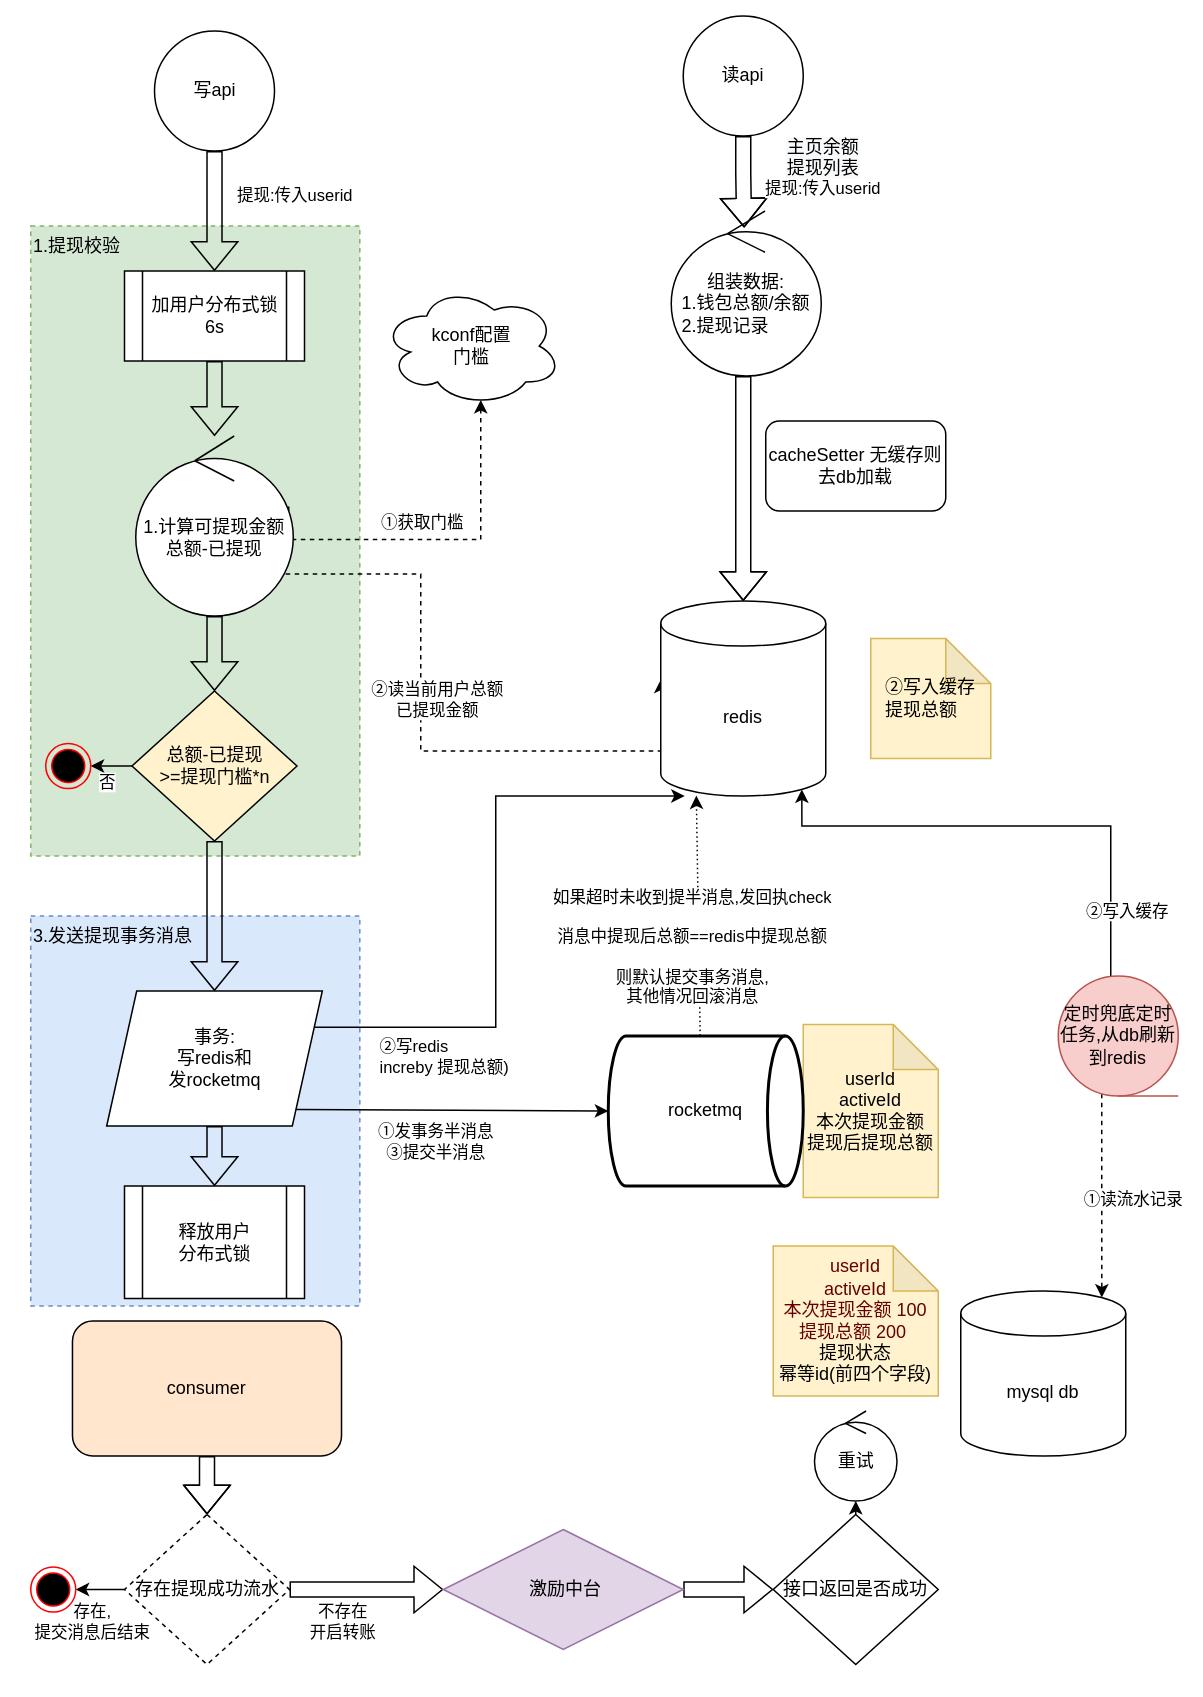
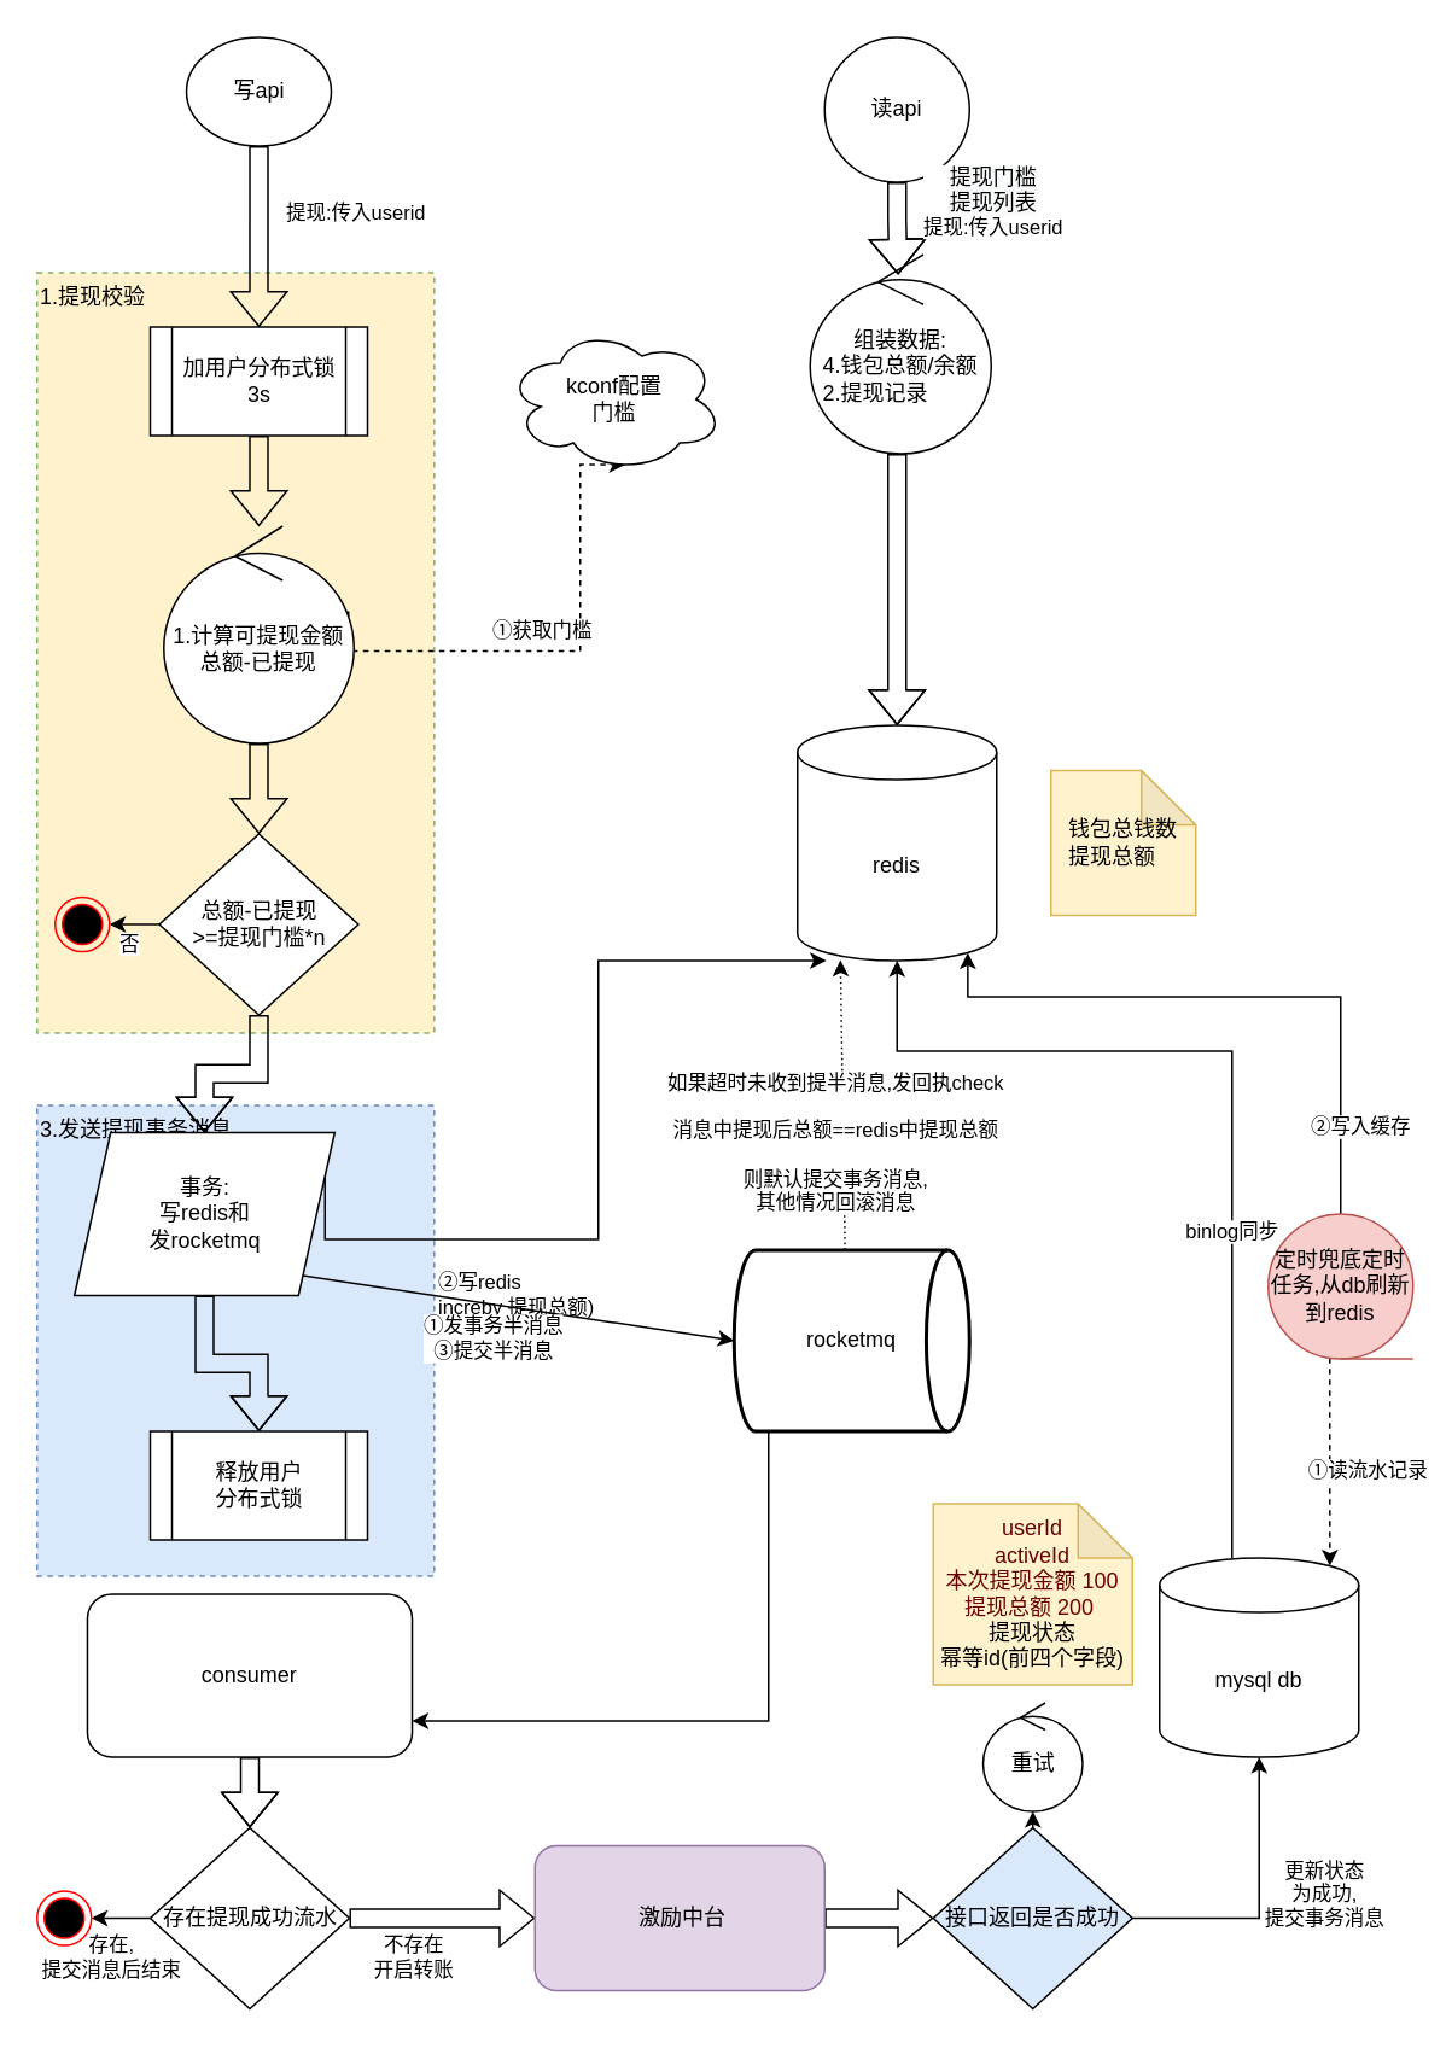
- <mxCell id="35" value="读api&lt;br&gt;" style="ellipse;whiteSpace=wrap;html=1;aspect=fixed;" vertex="1" parent="1"><mxGeometry x="455" y="10" width="80" height="80" as="geometry" /></mxCell>
+ <mxCell id="35" value="读api&lt;br&gt;" style="ellipse;whiteSpace=wrap;html=1;aspect=fixed;" vertex="1" parent="1"><mxGeometry x="455" y="20" width="80" height="80" as="geometry" /></mxCell>
- <mxCell id="6" value="写api" style="ellipse;whiteSpace=wrap;html=1;aspect=fixed;" vertex="1" parent="1"><mxGeometry x="102.51" y="20" width="80" height="80" as="geometry" /></mxCell>
+ <mxCell id="6" value="写api" style="ellipse;whiteSpace=wrap;html=1;aspect=fixed;" vertex="1" parent="1"><mxGeometry x="102.51" y="20" width="80" height="60" as="geometry" /></mxCell>
- <mxCell id="36" value="&lt;span style=&quot;font-size: 12px ; background-color: rgb(248 , 249 , 250)&quot;&gt;主页余额&lt;/span&gt;&lt;br style=&quot;font-size: 12px ; background-color: rgb(248 , 249 , 250)&quot;&gt;&lt;span style=&quot;font-size: 12px ; background-color: rgb(248 , 249 , 250)&quot;&gt;提现列表&lt;/span&gt;&lt;br&gt;提现:传入userid&lt;br&gt;" style="edgeLabel;html=1;align=center;verticalAlign=middle;resizable=0;points=[];" vertex="1" connectable="0" parent="1"><mxGeometry x="547" y="110" as="geometry" /></mxCell>
+ <mxCell id="36" value="&lt;span style=&quot;font-size: 12px ; background-color: rgb(248 , 249 , 250)&quot;&gt;提现门槛&lt;/span&gt;&lt;br style=&quot;font-size: 12px ; background-color: rgb(248 , 249 , 250)&quot;&gt;&lt;span style=&quot;font-size: 12px ; background-color: rgb(248 , 249 , 250)&quot;&gt;提现列表&lt;/span&gt;&lt;br&gt;提现:传入userid&lt;br&gt;" style="edgeLabel;html=1;align=center;verticalAlign=middle;resizable=0;points=[];" vertex="1" connectable="0" parent="1"><mxGeometry x="547" y="110" as="geometry" /></mxCell>
- <mxCell id="3" value="1.提现校验" style="rounded=0;whiteSpace=wrap;html=1;dashed=1;strokeColor=#82b366;align=left;verticalAlign=top;fillColor=#d5e8d4;" vertex="1" parent="1"><mxGeometry x="20" y="150" width="219.37" height="420" as="geometry" /></mxCell>
+ <mxCell id="3" value="1.提现校验" style="rounded=0;whiteSpace=wrap;html=1;dashed=1;strokeColor=#82b366;align=left;verticalAlign=top;fillColor=#fff2cc;" vertex="1" parent="1"><mxGeometry x="20" y="150" width="219.37" height="420" as="geometry" /></mxCell>
- <mxCell id="56" value="组装数据:&lt;br&gt;1.钱包总额/余额&lt;br&gt;&lt;div style=&quot;text-align: left&quot;&gt;&lt;span&gt;2.提现记录&lt;/span&gt;&lt;/div&gt;" style="ellipse;shape=umlControl;whiteSpace=wrap;html=1;" vertex="1" parent="1"><mxGeometry x="447" y="140" width="100" height="110" as="geometry" /></mxCell>
+ <mxCell id="56" value="组装数据:&lt;br&gt;4.钱包总额/余额&lt;br&gt;&lt;div style=&quot;text-align: left&quot;&gt;&lt;span&gt;2.提现记录&lt;/span&gt;&lt;/div&gt;" style="ellipse;shape=umlControl;whiteSpace=wrap;html=1;" vertex="1" parent="1"><mxGeometry x="447" y="140" width="100" height="110" as="geometry" /></mxCell>
- <mxCell id="21" value="加用户分布式锁&lt;br&gt;6s" style="shape=process;whiteSpace=wrap;html=1;backgroundOutline=1;" vertex="1" parent="1"><mxGeometry x="82.5" y="180" width="120" height="60" as="geometry" /></mxCell>
+ <mxCell id="21" value="加用户分布式锁&lt;br&gt;3s" style="shape=process;whiteSpace=wrap;html=1;backgroundOutline=1;" vertex="1" parent="1"><mxGeometry x="82.5" y="180" width="120" height="60" as="geometry" /></mxCell>
- <mxCell id="13" value="kconf配置&lt;br&gt;门槛" style="ellipse;shape=cloud;whiteSpace=wrap;html=1;" vertex="1" parent="1"><mxGeometry x="254" y="190" width="120" height="80" as="geometry" /></mxCell>
+ <mxCell id="13" value="kconf配置&lt;br&gt;门槛" style="ellipse;shape=cloud;whiteSpace=wrap;html=1;" vertex="1" parent="1"><mxGeometry x="279" y="180" width="120" height="80" as="geometry" /></mxCell>
- <mxCell id="59" value="cacheSetter 无缓存则去db加载" style="rounded=1;whiteSpace=wrap;html=1;align=center;verticalAlign=middle;" vertex="1" parent="1"><mxGeometry x="510" y="280" width="120" height="60" as="geometry" /></mxCell>
- <mxCell id="10" value="②写入缓存&lt;br&gt;&lt;div style=&quot;text-align: left&quot;&gt;&lt;span&gt;提现总额&lt;/span&gt;&lt;/div&gt;" style="shape=note;whiteSpace=wrap;html=1;backgroundOutline=1;darkOpacity=0.05;fillColor=#fff2cc;strokeColor=#d6b656;" vertex="1" parent="1"><mxGeometry x="580" y="425" width="80" height="80" as="geometry" /></mxCell>
+ <mxCell id="10" value="钱包总钱数&lt;br&gt;&lt;div style=&quot;text-align: left&quot;&gt;&lt;span&gt;提现总额&lt;/span&gt;&lt;/div&gt;" style="shape=note;whiteSpace=wrap;html=1;backgroundOutline=1;darkOpacity=0.05;fillColor=#fff2cc;strokeColor=#d6b656;" vertex="1" parent="1"><mxGeometry x="580" y="425" width="80" height="80" as="geometry" /></mxCell>
- <mxCell id="7" style="edgeStyle=orthogonalEdgeStyle;rounded=0;orthogonalLoop=1;jettySize=auto;html=1;exitX=0.952;exitY=0.767;exitDx=0;exitDy=0;exitPerimeter=0;dashed=1;entryX=0;entryY=0;entryDx=0;entryDy=52.5;entryPerimeter=0;" edge="1" parent="1" source="15" target="9"><mxGeometry relative="1" as="geometry"><mxPoint x="202.5" y="342" as="sourcePoint" /><mxPoint x="410" y="490" as="targetPoint" /><Array as="points"><mxPoint x="280" y="382" /><mxPoint x="280" y="500" /></Array></mxGeometry></mxCell>
- <mxCell id="8" value="②读当前用户总额&lt;br&gt;已提现金额" style="edgeLabel;html=1;align=center;verticalAlign=middle;resizable=0;points=[];" vertex="1" connectable="0" parent="7"><mxGeometry x="-0.3" y="1" relative="1" as="geometry"><mxPoint x="9" y="29" as="offset" /></mxGeometry></mxCell>
- <mxCell id="19" value="总额-已提现&lt;br&gt;&amp;gt;=提现门槛*n" style="rhombus;whiteSpace=wrap;html=1;fillColor=#fff2cc;" vertex="1" parent="1"><mxGeometry x="87.5" y="460" width="110" height="100" as="geometry" /></mxCell>
+ <mxCell id="19" value="总额-已提现&lt;br&gt;&amp;gt;=提现门槛*n" style="rhombus;whiteSpace=wrap;html=1;" vertex="1" parent="1"><mxGeometry x="87.5" y="460" width="110" height="100" as="geometry" /></mxCell>
+ <mxCell id="37" style="edgeStyle=orthogonalEdgeStyle;rounded=0;orthogonalLoop=1;jettySize=auto;html=1;entryX=0.5;entryY=1;entryDx=0;entryDy=0;entryPerimeter=0;" edge="1" parent="1" source="39" target="9"><mxGeometry relative="1" as="geometry"><Array as="points"><mxPoint x="680" y="580" /><mxPoint x="495" y="580" /></Array></mxGeometry></mxCell>
+ <mxCell id="38" value="binlog同步" style="edgeLabel;html=1;align=center;verticalAlign=middle;resizable=0;points=[];" vertex="1" connectable="0" parent="37"><mxGeometry x="-0.25" y="1" relative="1" as="geometry"><mxPoint y="12" as="offset" /></mxGeometry></mxCell>
- <mxCell id="54" value="定时兜底定时任务,从db刷新到redis" style="shape=tapeData;whiteSpace=wrap;html=1;perimeter=ellipsePerimeter;fillColor=#f8cecc;strokeColor=#b85450;" vertex="1" parent="1"><mxGeometry x="705" y="650" width="80" height="80" as="geometry" /></mxCell>
+ <mxCell id="54" value="定时兜底定时任务,从db刷新到redis" style="shape=tapeData;whiteSpace=wrap;html=1;perimeter=ellipsePerimeter;fillColor=#f8cecc;strokeColor=#b85450;" vertex="1" parent="1"><mxGeometry x="700" y="670" width="80" height="80" as="geometry" /></mxCell>
- <mxCell id="28" value="事务:&lt;br&gt;写redis和&lt;br&gt;发rocketmq" style="shape=parallelogram;perimeter=parallelogramPerimeter;whiteSpace=wrap;html=1;fixedSize=1;" vertex="1" parent="1"><mxGeometry x="70.63" y="660" width="143.75" height="90" as="geometry" /></mxCell>
+ <mxCell id="28" value="事务:&lt;br&gt;写redis和&lt;br&gt;发rocketmq" style="shape=parallelogram;perimeter=parallelogramPerimeter;whiteSpace=wrap;html=1;fixedSize=1;" vertex="1" parent="1"><mxGeometry x="40.63" y="625" width="143.75" height="90" as="geometry" /></mxCell>
- <mxCell id="29" value="userId&lt;br&gt;activeId&lt;br&gt;本次提现金额&lt;br&gt;提现后提现总额&lt;br&gt;" style="shape=note;whiteSpace=wrap;html=1;backgroundOutline=1;darkOpacity=0.05;fillColor=#fff2cc;strokeColor=#d6b656;" vertex="1" parent="1"><mxGeometry x="535" y="682.37" width="90" height="115.25" as="geometry" /></mxCell>
- <mxCell id="40" value="释放用户&lt;br&gt;分布式锁" style="shape=process;whiteSpace=wrap;html=1;backgroundOutline=1;" vertex="1" parent="1"><mxGeometry x="82.505" y="790" width="120" height="75" as="geometry" /></mxCell>
+ <mxCell id="40" value="释放用户&lt;br&gt;分布式锁" style="shape=process;whiteSpace=wrap;html=1;backgroundOutline=1;" vertex="1" parent="1"><mxGeometry x="82.505" y="790" width="120" height="60" as="geometry" /></mxCell>
- <mxCell id="42" value="consumer" style="rounded=1;whiteSpace=wrap;html=1;align=center;verticalAlign=middle;fillColor=#ffe6cc;" vertex="1" parent="1"><mxGeometry x="47.81" y="880" width="179.37" height="90" as="geometry" /></mxCell>
+ <mxCell id="42" value="consumer" style="rounded=1;whiteSpace=wrap;html=1;align=center;verticalAlign=middle;" vertex="1" parent="1"><mxGeometry x="47.81" y="880" width="179.37" height="90" as="geometry" /></mxCell>
+ <mxCell id="32" style="edgeStyle=orthogonalEdgeStyle;rounded=0;orthogonalLoop=1;jettySize=auto;html=1;" edge="1" parent="1" source="33" target="42"><mxGeometry relative="1" as="geometry"><Array as="points"><mxPoint x="424" y="950" /><mxPoint x="140" y="950" /></Array></mxGeometry></mxCell>
+ <mxCell id="60" style="edgeStyle=orthogonalEdgeStyle;rounded=0;orthogonalLoop=1;jettySize=auto;html=1;exitX=1;exitY=0.5;exitDx=0;exitDy=0;entryX=0.5;entryY=1;entryDx=0;entryDy=0;entryPerimeter=0;" edge="1" parent="1" source="63" target="39"><mxGeometry relative="1" as="geometry"><mxPoint x="680" y="1210" as="targetPoint" /></mxGeometry></mxCell>
+ <mxCell id="61" value="更新状态&lt;br&gt;为成功,&lt;br&gt;提交事务消息" style="edgeLabel;html=1;align=center;verticalAlign=middle;resizable=0;points=[];" vertex="1" connectable="0" parent="60"><mxGeometry x="0.033" y="3" relative="1" as="geometry"><mxPoint x="38" y="-2" as="offset" /></mxGeometry></mxCell>
- <mxCell id="48" value="存在提现成功流水" style="rhombus;whiteSpace=wrap;html=1;dashed=1;" vertex="1" parent="1"><mxGeometry x="82.5" y="1009" width="110" height="100" as="geometry" /></mxCell>
+ <mxCell id="48" value="存在提现成功流水" style="rhombus;whiteSpace=wrap;html=1;" vertex="1" parent="1"><mxGeometry x="82.5" y="1009" width="110" height="100" as="geometry" /></mxCell>
- <mxCell id="58" value="&amp;nbsp;激励中台" style="rhombus;whiteSpace=wrap;html=1;align=center;fillColor=#e1d5e7;strokeColor=#9673a6;" vertex="1" parent="1"><mxGeometry x="295" y="1019" width="160" height="80" as="geometry" /></mxCell>
+ <mxCell id="58" value="&amp;nbsp;激励中台" style="rounded=1;whiteSpace=wrap;html=1;align=center;fillColor=#e1d5e7;strokeColor=#9673a6;" vertex="1" parent="1"><mxGeometry x="295" y="1019" width="160" height="80" as="geometry" /></mxCell>
- <mxCell id="63" value="接口返回是否成功" style="rhombus;whiteSpace=wrap;html=1;" vertex="1" parent="1"><mxGeometry x="515" y="1009" width="110" height="100" as="geometry" /></mxCell>
+ <mxCell id="63" value="接口返回是否成功" style="rhombus;whiteSpace=wrap;html=1;fillColor=#dae8fc;" vertex="1" parent="1"><mxGeometry x="515" y="1009" width="110" height="100" as="geometry" /></mxCell>
